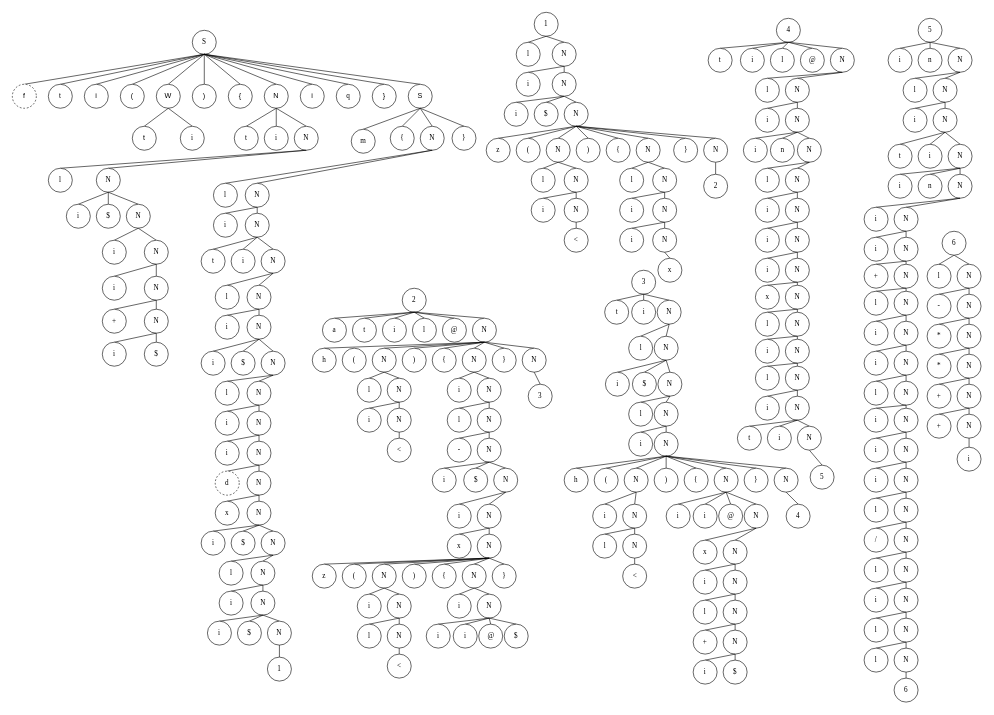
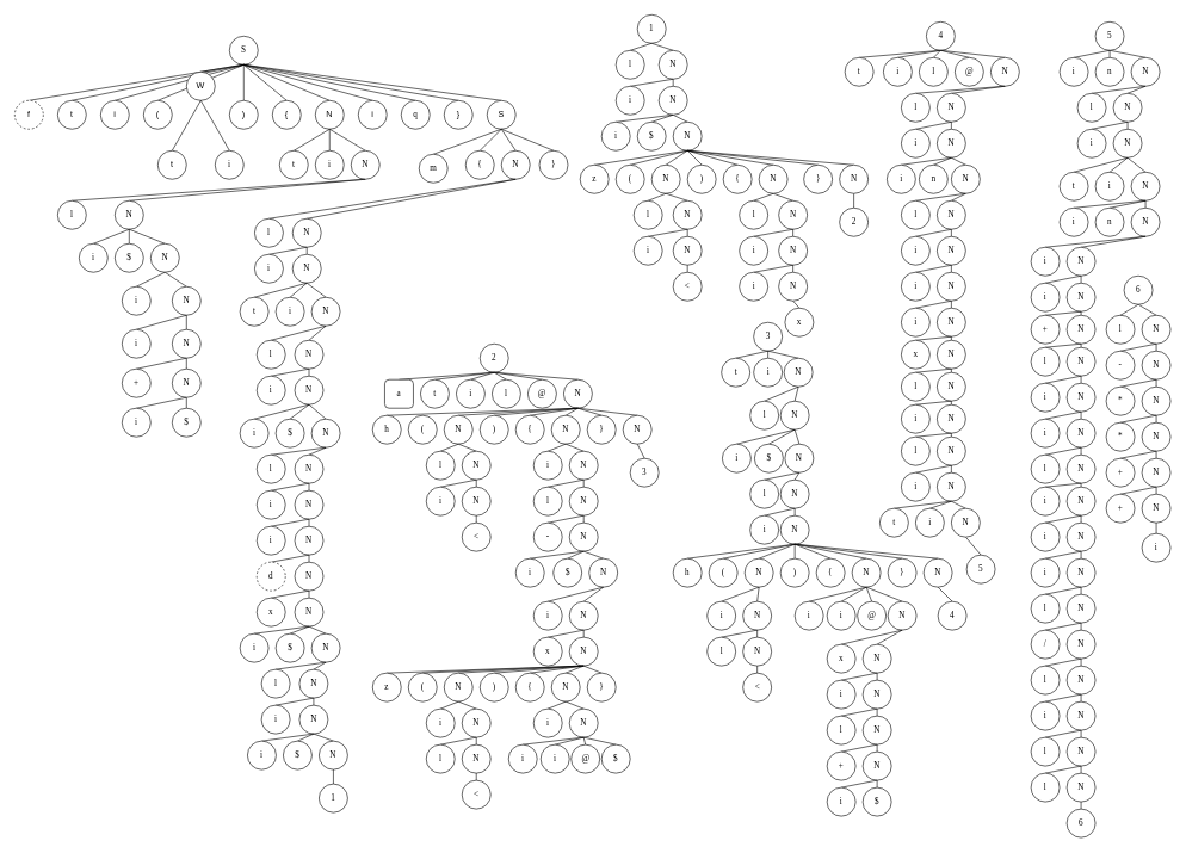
- <mxCell id="13" value="W" style="ellipse;whiteSpace=wrap;html=1;aspect=fixed;" parent="1" vertex="1"><mxGeometry x="260" y="140" width="40" height="40" as="geometry" /></mxCell>
+ <mxCell id="13" value="W" style="ellipse;whiteSpace=wrap;html=1;aspect=fixed;" parent="1" vertex="1"><mxGeometry x="260" y="100" width="40" height="40" as="geometry" /></mxCell>
- <mxCell id="201" value="&lt;p&gt;&lt;font&gt;a&lt;/font&gt;&lt;/p&gt;" style="ellipse;whiteSpace=wrap;html=1;aspect=fixed;fontFamily=GOSTRUS;" parent="1" vertex="1"><mxGeometry x="537" y="530" width="40" height="40" as="geometry" /></mxCell>
+ <mxCell id="201" value="&lt;p&gt;&lt;font&gt;a&lt;/font&gt;&lt;/p&gt;" style="whiteSpace=wrap;html=1;aspect=fixed;fontFamily=GOSTRUS;rounded=1;" parent="1" vertex="1"><mxGeometry x="537" y="530" width="40" height="40" as="geometry" /></mxCell>
